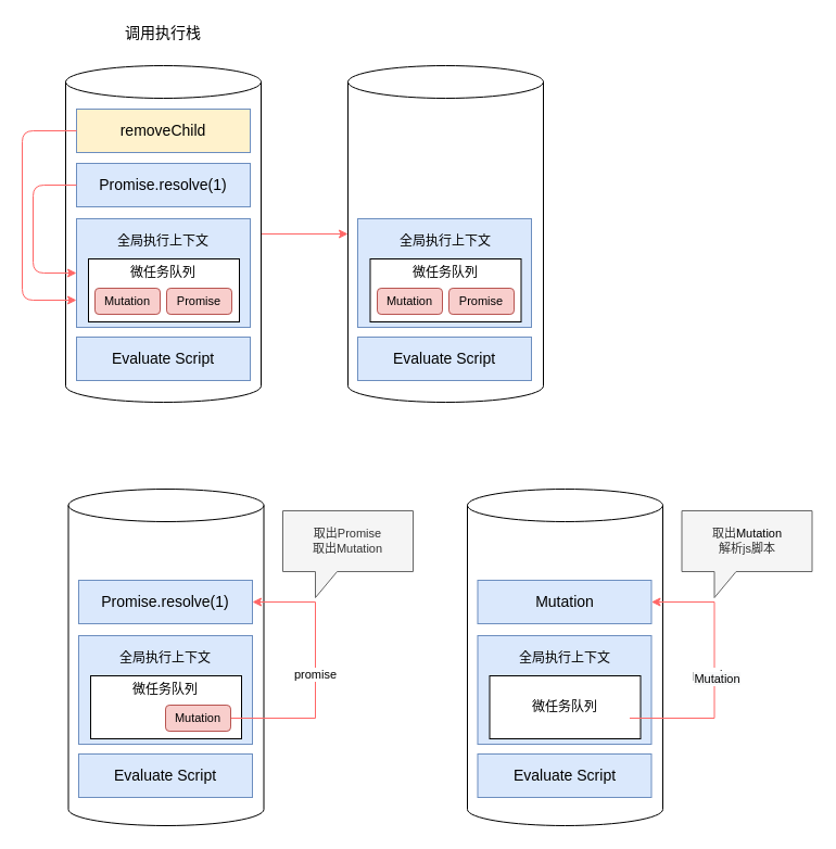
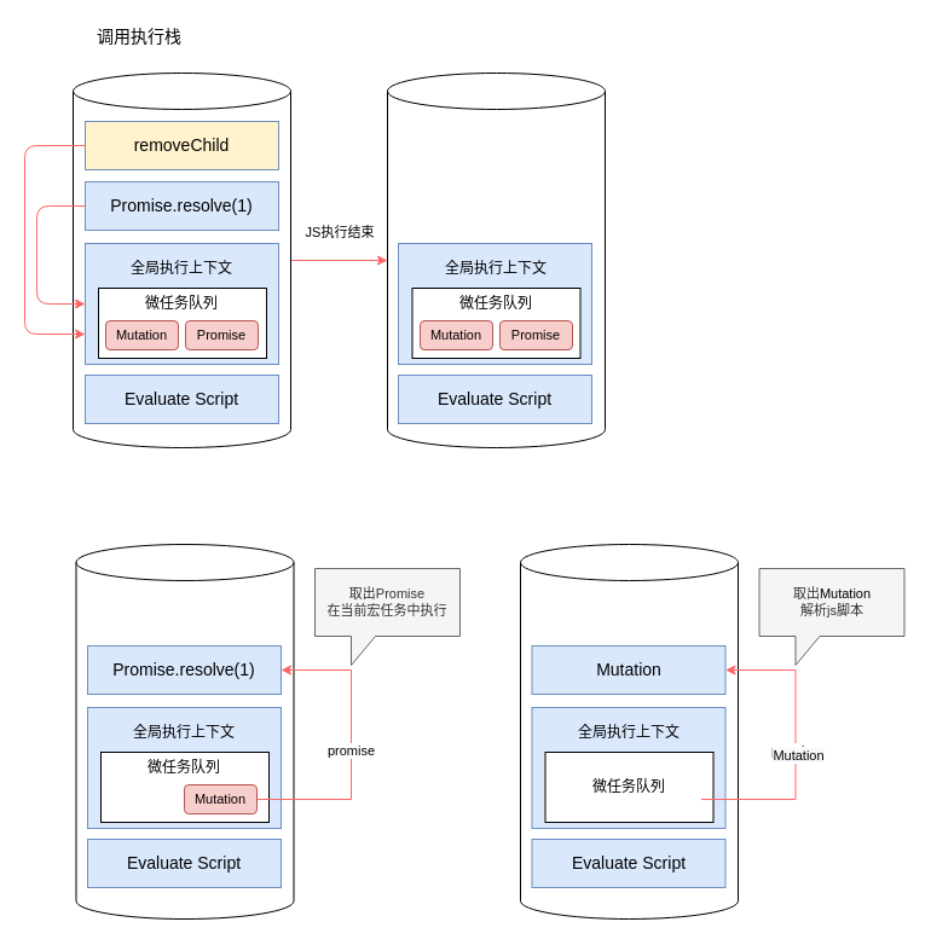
- <mxCell id="6" value="调用执行栈" style="text;html=1;strokeColor=none;fillColor=none;align=center;verticalAlign=middle;whiteSpace=wrap;rounded=0;labelBackgroundColor=none;fontSize=14;" parent="1" vertex="1"><mxGeometry x="70" y="20" width="160" height="20" as="geometry" /></mxCell>
+ <mxCell id="6" value="调用执行栈" style="text;html=1;strokeColor=none;fillColor=none;align=center;verticalAlign=middle;whiteSpace=wrap;rounded=0;labelBackgroundColor=none;fontSize=14;" parent="1" vertex="1"><mxGeometry x="35" y="20" width="160" height="20" as="geometry" /></mxCell>
+ <mxCell id="25" value="JS执行结束" style="text;html=1;strokeColor=none;fillColor=none;align=center;verticalAlign=middle;whiteSpace=wrap;rounded=0;labelBackgroundColor=none;fontSize=11;fontColor=#000000;" vertex="1" parent="1"><mxGeometry x="246" y="182" width="70" height="20" as="geometry" /></mxCell>
- <mxCell id="35" value="取出Promise&lt;br&gt;取出Mutation" style="shape=callout;whiteSpace=wrap;html=1;perimeter=calloutPerimeter;rounded=0;labelBackgroundColor=none;fontSize=11;strokeWidth=1;size=24;position=0.25;position2=0.25;fillColor=#f5f5f5;strokeColor=#666666;fontColor=#333333;" vertex="1" parent="1"><mxGeometry x="260" y="470" width="120" height="80" as="geometry" /></mxCell>
+ <mxCell id="35" value="取出Promise&lt;br&gt;在当前宏任务中执行" style="shape=callout;whiteSpace=wrap;html=1;perimeter=calloutPerimeter;rounded=0;labelBackgroundColor=none;fontSize=11;strokeWidth=1;size=24;position=0.25;position2=0.25;fillColor=#f5f5f5;strokeColor=#666666;fontColor=#333333;" vertex="1" parent="1"><mxGeometry x="260" y="470" width="120" height="80" as="geometry" /></mxCell>
